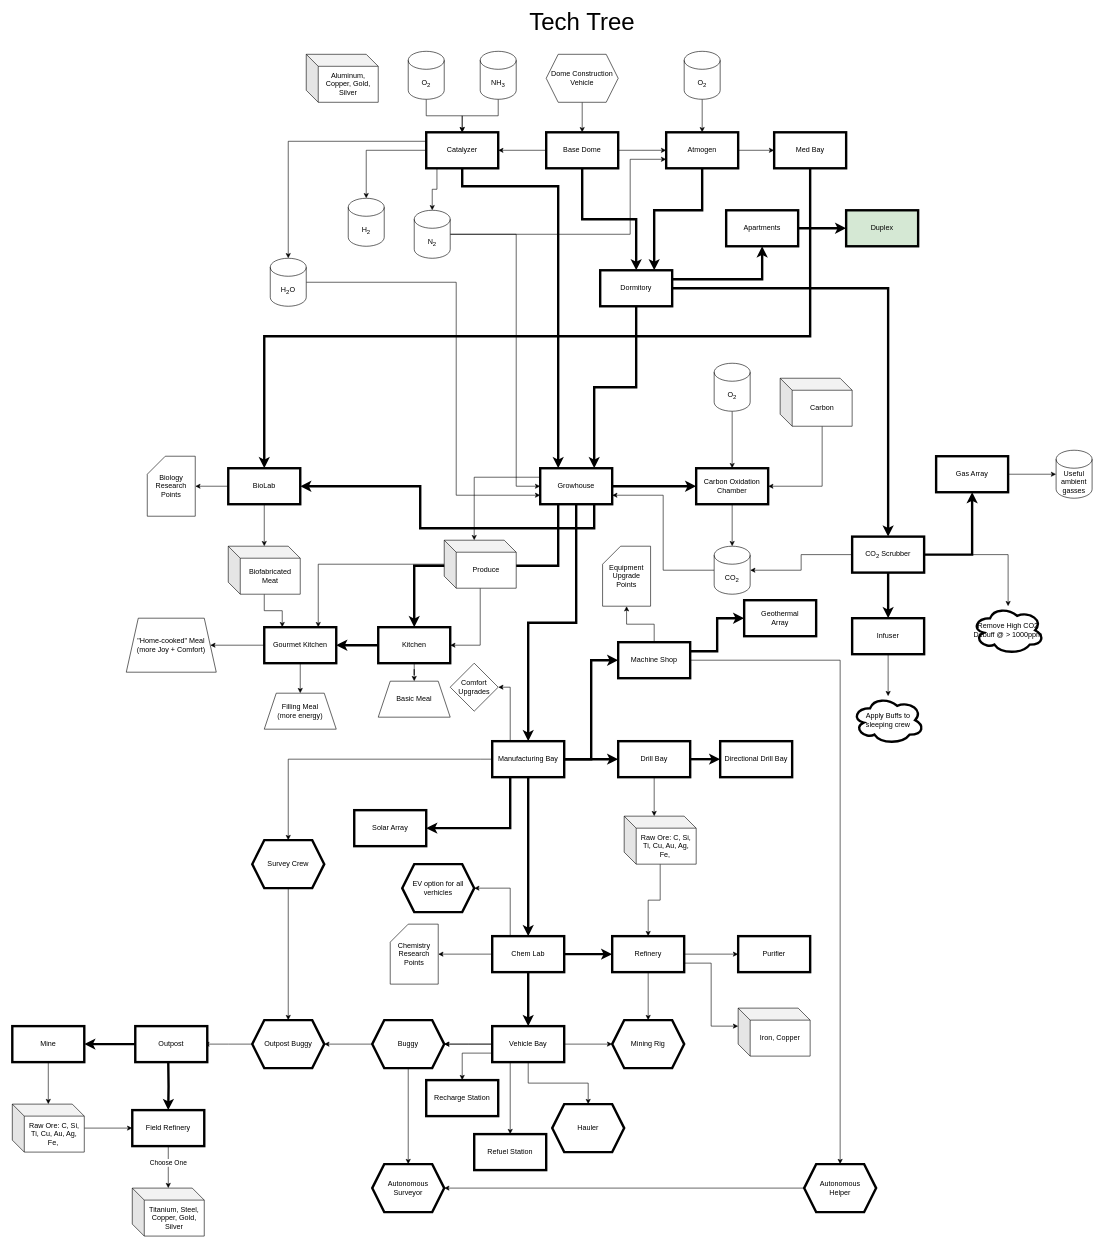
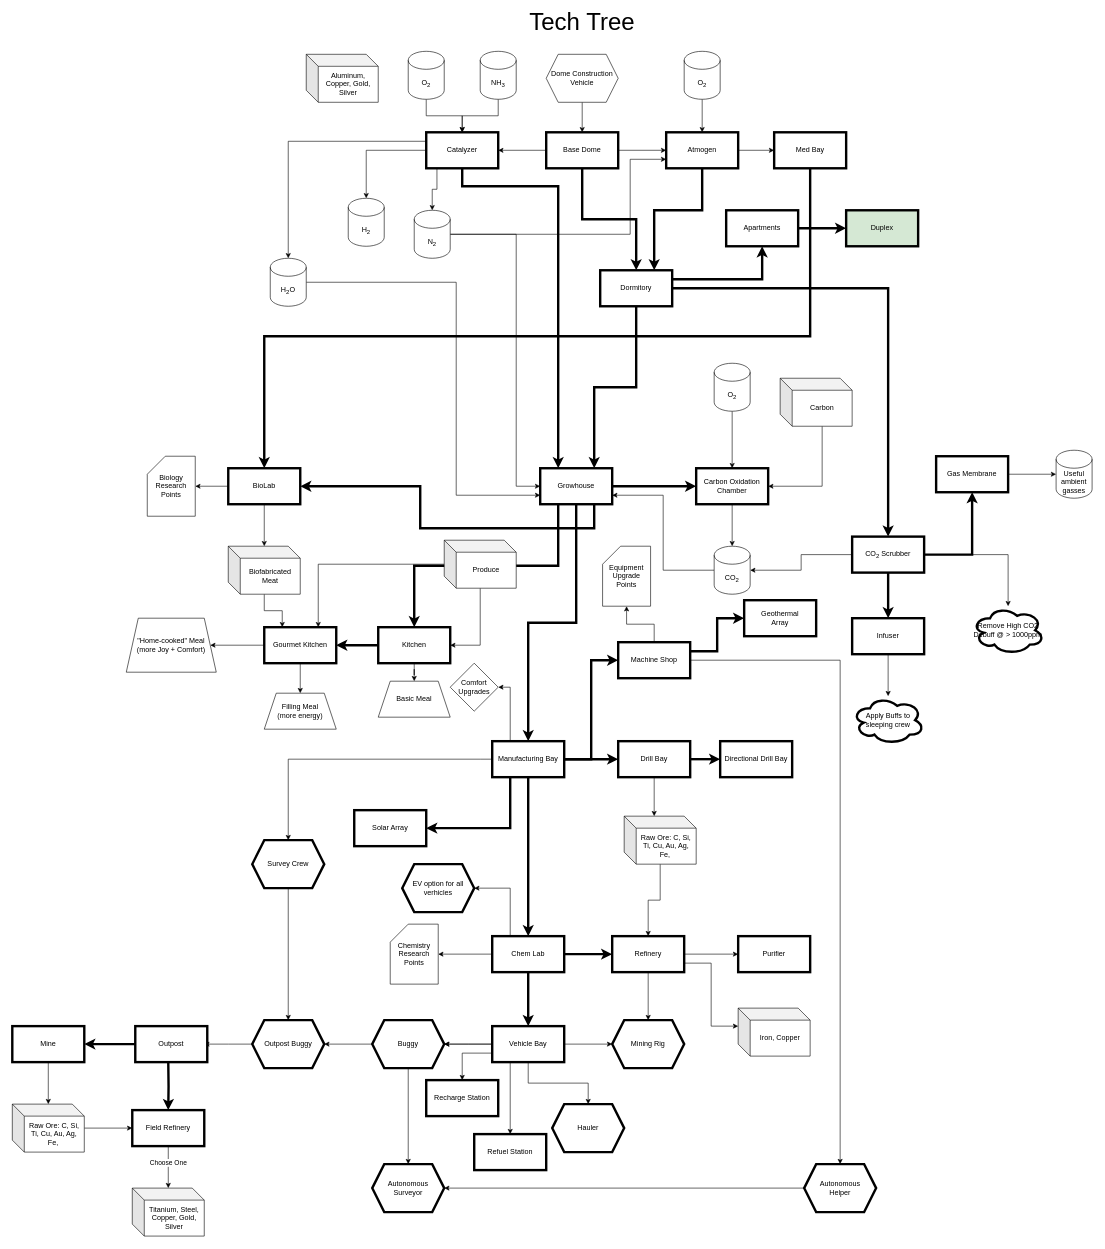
- <mxCell id="142" value="Gas Array" style="rounded=0;whiteSpace=wrap;html=1;strokeWidth=4;" parent="1" vertex="1"><mxGeometry x="1560" y="760" width="120" height="60" as="geometry" /></mxCell>
+ <mxCell id="142" value="Gas Membrane" style="rounded=0;whiteSpace=wrap;html=1;strokeWidth=4;" parent="1" vertex="1"><mxGeometry x="1560" y="760" width="120" height="60" as="geometry" /></mxCell>
- <mxCell id="11" style="edgeStyle=orthogonalEdgeStyle;rounded=0;orthogonalLoop=1;jettySize=auto;html=1;exitX=0;exitY=0.25;exitDx=0;exitDy=0;entryX=0;entryY=0;entryDx=50;entryDy=0;entryPerimeter=0;" parent="1" source="13" target="81" edge="1"><mxGeometry relative="1" as="geometry" /></mxCell>
